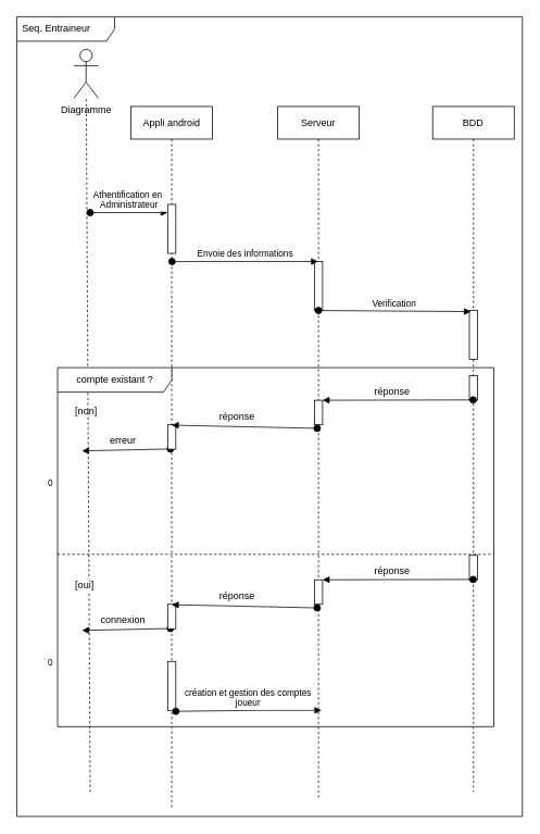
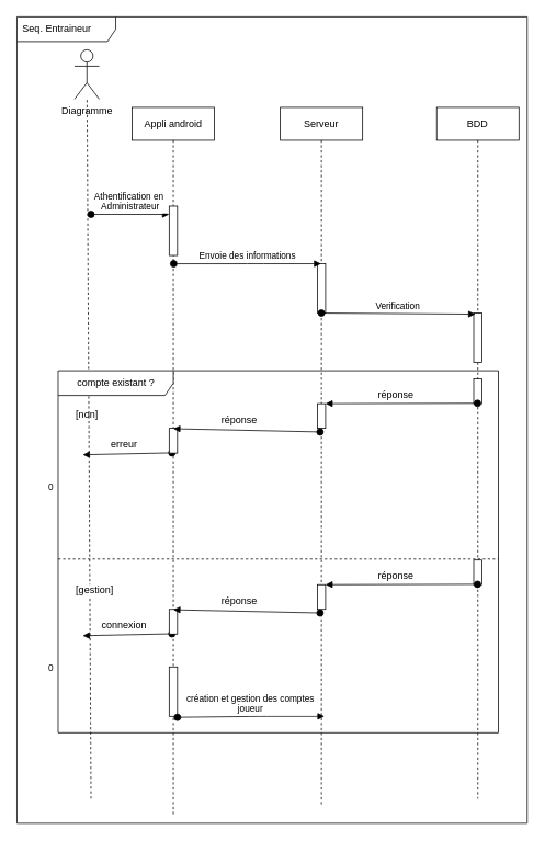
- <mxCell id="36" value="[oui]" style="line;strokeWidth=1;dashed=1;labelPosition=center;verticalLabelPosition=bottom;align=left;verticalAlign=top;spacingLeft=20;spacingTop=15;" parent="34" vertex="1"><mxGeometry y="220" width="535" height="17.6" as="geometry" /></mxCell>
+ <mxCell id="36" value="[gestion]" style="line;strokeWidth=1;dashed=1;labelPosition=center;verticalLabelPosition=bottom;align=left;verticalAlign=top;spacingLeft=20;spacingTop=15;" parent="34" vertex="1"><mxGeometry y="220" width="535" height="17.6" as="geometry" /></mxCell>
